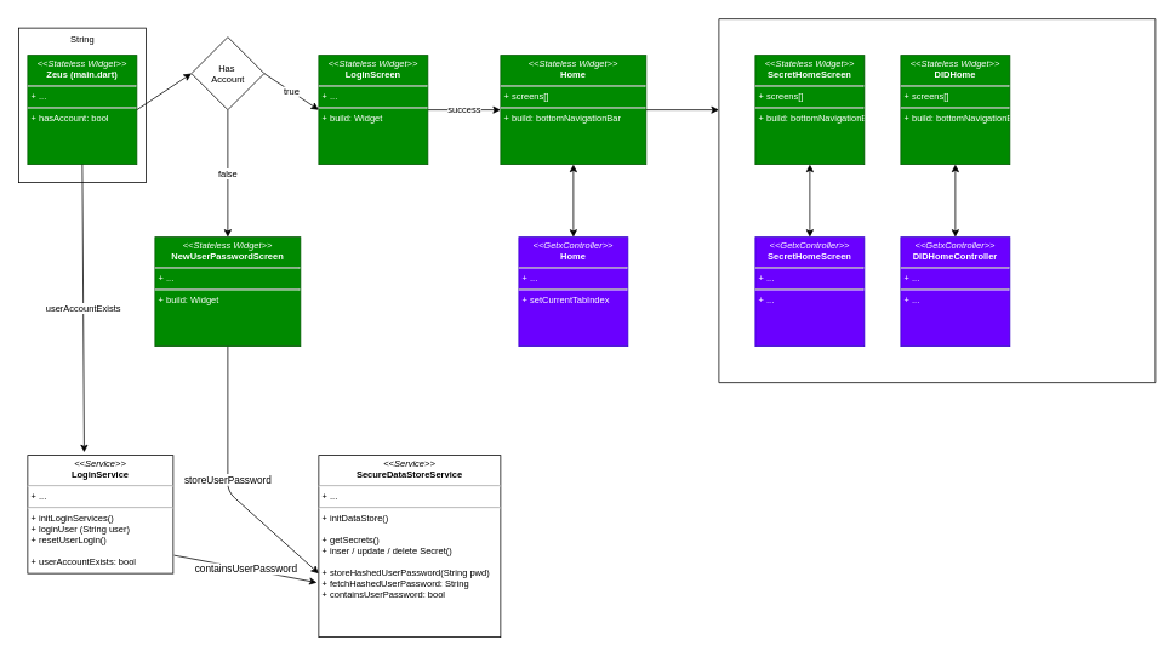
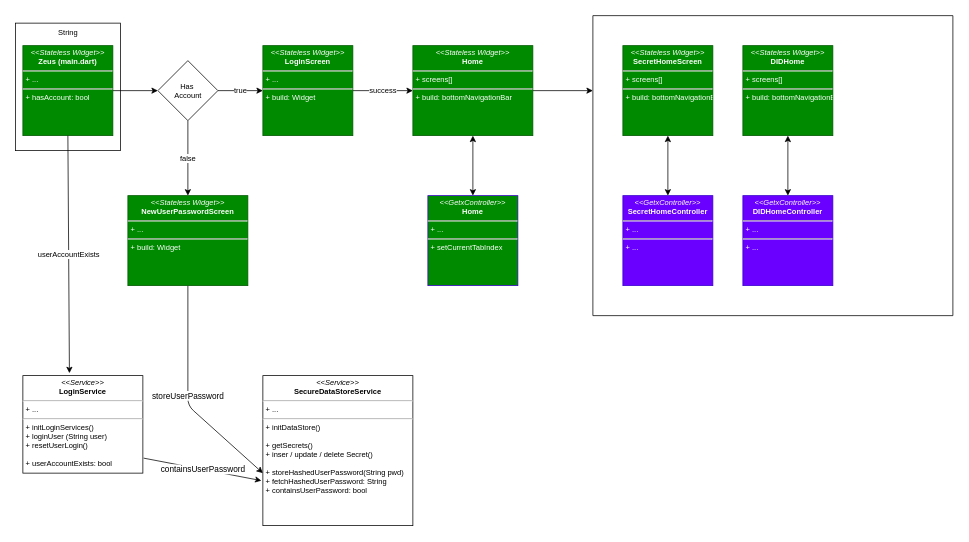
- <mxCell id="10" value="Has&amp;nbsp;&lt;br&gt;Account" style="shape=rhombus;html=1;dashed=0;whitespace=wrap;perimeter=rhombusPerimeter;fontSize=10;" parent="1" vertex="1"><mxGeometry x="210" y="40" width="80" height="80" as="geometry" /></mxCell>
+ <mxCell id="10" value="Has&amp;nbsp;&lt;br&gt;Account" style="shape=rhombus;html=1;dashed=0;whitespace=wrap;perimeter=rhombusPerimeter;fontSize=10;" parent="1" vertex="1"><mxGeometry x="210" y="80" width="80" height="80" as="geometry" /></mxCell>
- <mxCell id="18" value="&lt;p style=&quot;margin: 4px 0px 0px ; text-align: center ; font-size: 10px&quot;&gt;&lt;i style=&quot;font-size: 10px&quot;&gt;&amp;lt;&amp;lt;GetxController&amp;gt;&amp;gt;&lt;/i&gt;&lt;br style=&quot;font-size: 10px&quot;&gt;&lt;b style=&quot;font-size: 10px&quot;&gt;SecretHomeScreen&lt;/b&gt;&lt;/p&gt;&lt;hr style=&quot;font-size: 10px&quot;&gt;&lt;p style=&quot;margin: 0px 0px 0px 4px ; font-size: 10px&quot;&gt;+ ...&lt;/p&gt;&lt;hr style=&quot;font-size: 10px&quot;&gt;&lt;p style=&quot;margin: 0px 0px 0px 4px ; font-size: 10px&quot;&gt;+ ...&lt;br style=&quot;font-size: 10px&quot;&gt;&lt;br style=&quot;font-size: 10px&quot;&gt;&lt;/p&gt;" style="verticalAlign=top;align=left;overflow=fill;fontSize=10;fontFamily=Helvetica;html=1;fillColor=#6a00ff;strokeColor=#3700CC;fontColor=#ffffff;" parent="17" vertex="1"><mxGeometry x="40" y="240" width="120" height="120" as="geometry" /></mxCell>
+ <mxCell id="18" value="&lt;p style=&quot;margin: 4px 0px 0px ; text-align: center ; font-size: 10px&quot;&gt;&lt;i style=&quot;font-size: 10px&quot;&gt;&amp;lt;&amp;lt;GetxController&amp;gt;&amp;gt;&lt;/i&gt;&lt;br style=&quot;font-size: 10px&quot;&gt;&lt;b style=&quot;font-size: 10px&quot;&gt;SecretHomeController&lt;/b&gt;&lt;/p&gt;&lt;hr style=&quot;font-size: 10px&quot;&gt;&lt;p style=&quot;margin: 0px 0px 0px 4px ; font-size: 10px&quot;&gt;+ ...&lt;/p&gt;&lt;hr style=&quot;font-size: 10px&quot;&gt;&lt;p style=&quot;margin: 0px 0px 0px 4px ; font-size: 10px&quot;&gt;+ ...&lt;br style=&quot;font-size: 10px&quot;&gt;&lt;br style=&quot;font-size: 10px&quot;&gt;&lt;/p&gt;" style="verticalAlign=top;align=left;overflow=fill;fontSize=10;fontFamily=Helvetica;html=1;fillColor=#6a00ff;strokeColor=#3700CC;fontColor=#ffffff;" parent="17" vertex="1"><mxGeometry x="40" y="240" width="120" height="120" as="geometry" /></mxCell>
- <mxCell id="15" value="&lt;p style=&quot;margin: 4px 0px 0px ; text-align: center ; font-size: 10px&quot;&gt;&lt;i style=&quot;font-size: 10px&quot;&gt;&amp;lt;&amp;lt;GetxController&amp;gt;&amp;gt;&lt;/i&gt;&lt;br style=&quot;font-size: 10px&quot;&gt;&lt;b style=&quot;font-size: 10px&quot;&gt;Home&lt;/b&gt;&lt;/p&gt;&lt;hr style=&quot;font-size: 10px&quot;&gt;&lt;p style=&quot;margin: 0px 0px 0px 4px ; font-size: 10px&quot;&gt;+ ...&lt;/p&gt;&lt;hr style=&quot;font-size: 10px&quot;&gt;&lt;p style=&quot;margin: 0px 0px 0px 4px ; font-size: 10px&quot;&gt;+ setCurrentTabIndex&lt;br style=&quot;font-size: 10px&quot;&gt;&lt;br style=&quot;font-size: 10px&quot;&gt;&lt;/p&gt;" style="verticalAlign=top;align=left;overflow=fill;fontSize=10;fontFamily=Helvetica;html=1;fillColor=#6a00ff;strokeColor=#3700CC;fontColor=#ffffff;" parent="1" vertex="1"><mxGeometry x="570" y="260" width="120" height="120" as="geometry" /></mxCell>
+ <mxCell id="15" value="&lt;p style=&quot;margin: 4px 0px 0px ; text-align: center ; font-size: 10px&quot;&gt;&lt;i style=&quot;font-size: 10px&quot;&gt;&amp;lt;&amp;lt;GetxController&amp;gt;&amp;gt;&lt;/i&gt;&lt;br style=&quot;font-size: 10px&quot;&gt;&lt;b style=&quot;font-size: 10px&quot;&gt;Home&lt;/b&gt;&lt;/p&gt;&lt;hr style=&quot;font-size: 10px&quot;&gt;&lt;p style=&quot;margin: 0px 0px 0px 4px ; font-size: 10px&quot;&gt;+ ...&lt;/p&gt;&lt;hr style=&quot;font-size: 10px&quot;&gt;&lt;p style=&quot;margin: 0px 0px 0px 4px ; font-size: 10px&quot;&gt;+ setCurrentTabIndex&lt;br style=&quot;font-size: 10px&quot;&gt;&lt;br style=&quot;font-size: 10px&quot;&gt;&lt;/p&gt;" style="verticalAlign=top;align=left;overflow=fill;fontSize=10;fontFamily=Helvetica;html=1;fillColor=#008a00;strokeColor=#3700CC;fontColor=#ffffff;" parent="1" vertex="1"><mxGeometry x="570" y="260" width="120" height="120" as="geometry" /></mxCell>
